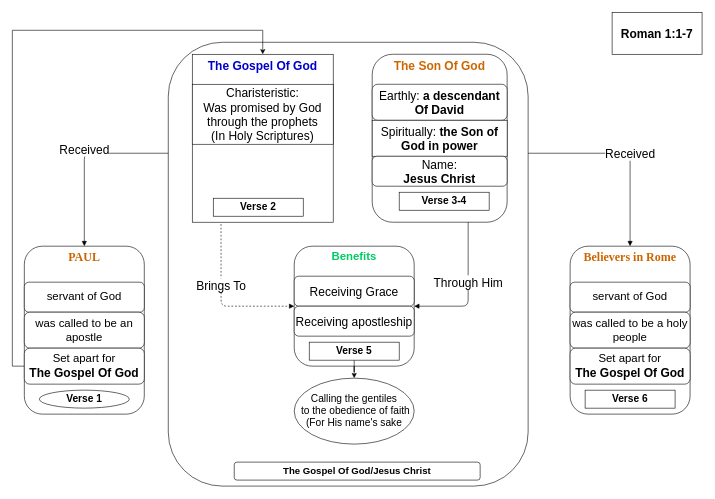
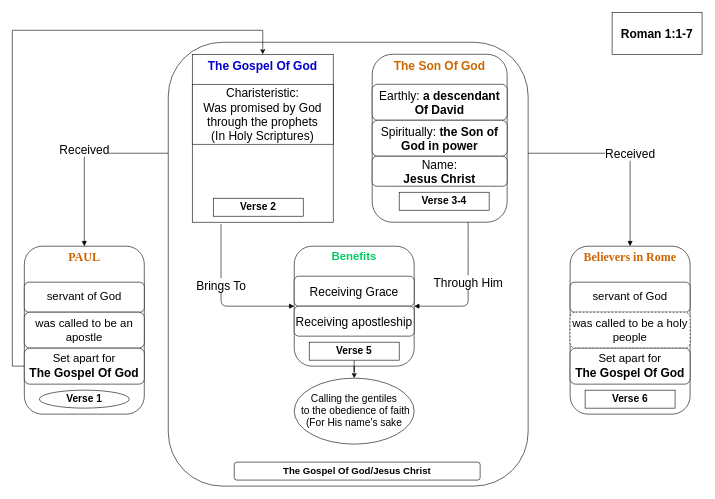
- <mxCell id="13" value="&lt;font style=&quot;font-size: 20px&quot;&gt;Spiritually:&amp;nbsp;&lt;b&gt;the Son of God in power&lt;/b&gt;&lt;br&gt;&lt;/font&gt;" style="whiteSpace=wrap;html=1;verticalAlign=middle;rounded=0;" parent="1" vertex="1"><mxGeometry x="620" y="200" width="225" height="60" as="geometry" /></mxCell>
+ <mxCell id="13" value="&lt;font style=&quot;font-size: 20px&quot;&gt;Spiritually:&amp;nbsp;&lt;b&gt;the Son of God in power&lt;/b&gt;&lt;br&gt;&lt;/font&gt;" style="rounded=1;whiteSpace=wrap;html=1;verticalAlign=middle;" parent="1" vertex="1"><mxGeometry x="620" y="200" width="225" height="60" as="geometry" /></mxCell>
- <mxCell id="21" value="&lt;font style=&quot;font-size: 20px&quot;&gt;Brings To&lt;/font&gt;" style="html=1;verticalAlign=bottom;endArrow=block;exitX=0.204;exitY=1.011;exitDx=0;exitDy=0;exitPerimeter=0;entryX=0;entryY=0.5;entryDx=0;entryDy=0;dashed=1;" parent="1" source="3" target="17" edge="1"><mxGeometry x="-0.097" width="80" relative="1" as="geometry"><mxPoint x="340" y="430" as="sourcePoint" /><mxPoint x="420" y="430" as="targetPoint" /><Array as="points"><mxPoint x="368" y="510" /></Array><mxPoint as="offset" /></mxGeometry></mxCell>
+ <mxCell id="21" value="&lt;font style=&quot;font-size: 20px&quot;&gt;Brings To&lt;/font&gt;" style="html=1;verticalAlign=bottom;endArrow=block;exitX=0.204;exitY=1.011;exitDx=0;exitDy=0;exitPerimeter=0;entryX=0;entryY=0.5;entryDx=0;entryDy=0;" parent="1" source="3" target="17" edge="1"><mxGeometry x="-0.097" width="80" relative="1" as="geometry"><mxPoint x="340" y="430" as="sourcePoint" /><mxPoint x="420" y="430" as="targetPoint" /><Array as="points"><mxPoint x="368" y="510" /></Array><mxPoint as="offset" /></mxGeometry></mxCell>
- <mxCell id="31" value="&lt;font style=&quot;font-size: 19px&quot;&gt;was called to be a holy people&lt;/font&gt;" style="rounded=1;whiteSpace=wrap;html=1;verticalAlign=middle;" parent="1" vertex="1"><mxGeometry x="950" y="520" width="200" height="60" as="geometry" /></mxCell>
+ <mxCell id="31" value="&lt;font style=&quot;font-size: 19px&quot;&gt;was called to be a holy people&lt;/font&gt;" style="rounded=1;whiteSpace=wrap;html=1;verticalAlign=middle;dashed=1;" parent="1" vertex="1"><mxGeometry x="950" y="520" width="200" height="60" as="geometry" /></mxCell>
